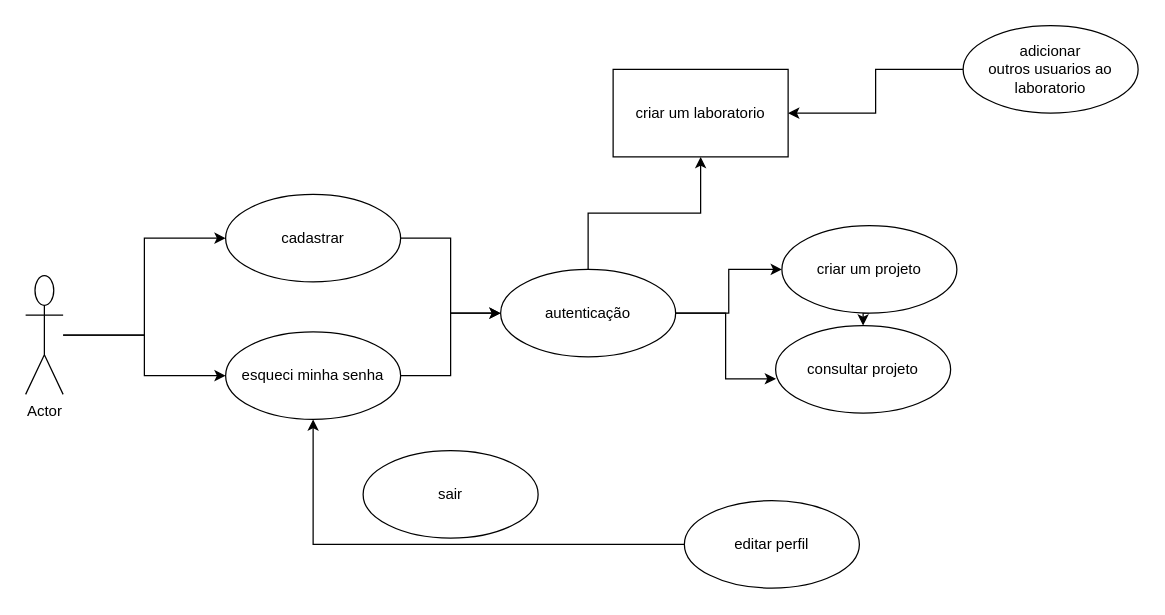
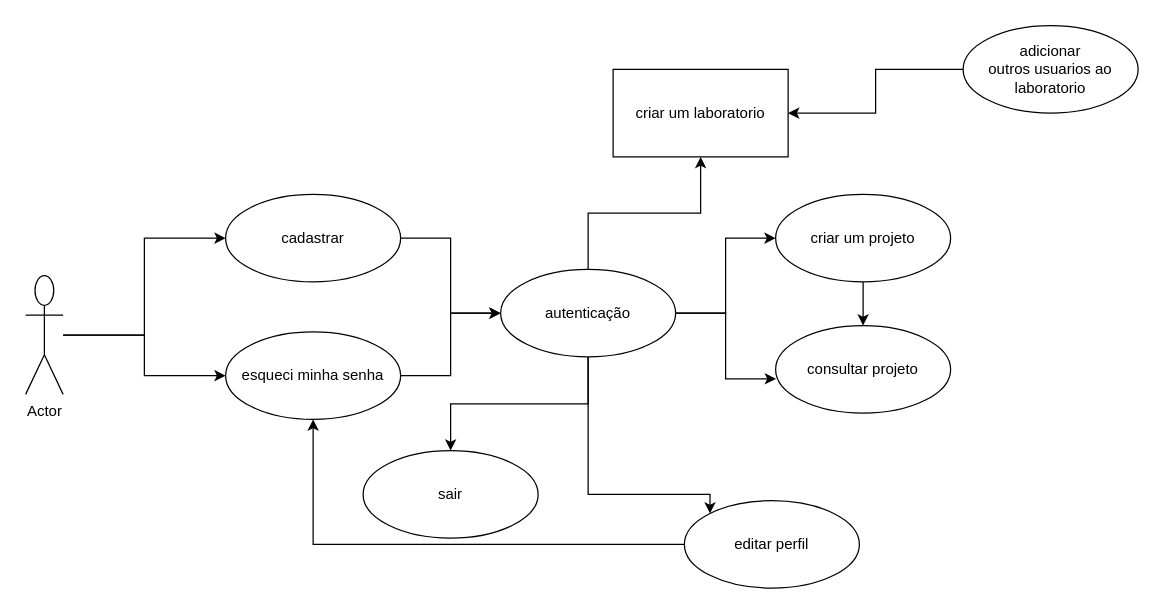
- <mxCell id="17" value="criar um projeto" style="ellipse;whiteSpace=wrap;html=1;" vertex="1" parent="1"><mxGeometry x="625" y="180" width="140" height="70" as="geometry" /></mxCell>
+ <mxCell id="17" value="criar um projeto" style="ellipse;whiteSpace=wrap;html=1;" vertex="1" parent="1"><mxGeometry x="620" y="155" width="140" height="70" as="geometry" /></mxCell>
+ <mxCell id="13" style="edgeStyle=orthogonalEdgeStyle;rounded=0;orthogonalLoop=1;jettySize=auto;html=1;" edge="1" parent="1" source="15" target="9"><mxGeometry relative="1" as="geometry" /></mxCell>
+ <mxCell id="12" style="edgeStyle=orthogonalEdgeStyle;rounded=0;orthogonalLoop=1;jettySize=auto;html=1;entryX=0;entryY=0;entryDx=0;entryDy=0;" edge="1" parent="1" source="15" target="20"><mxGeometry relative="1" as="geometry"><Array as="points"><mxPoint x="470" y="395" /></Array></mxGeometry></mxCell>
